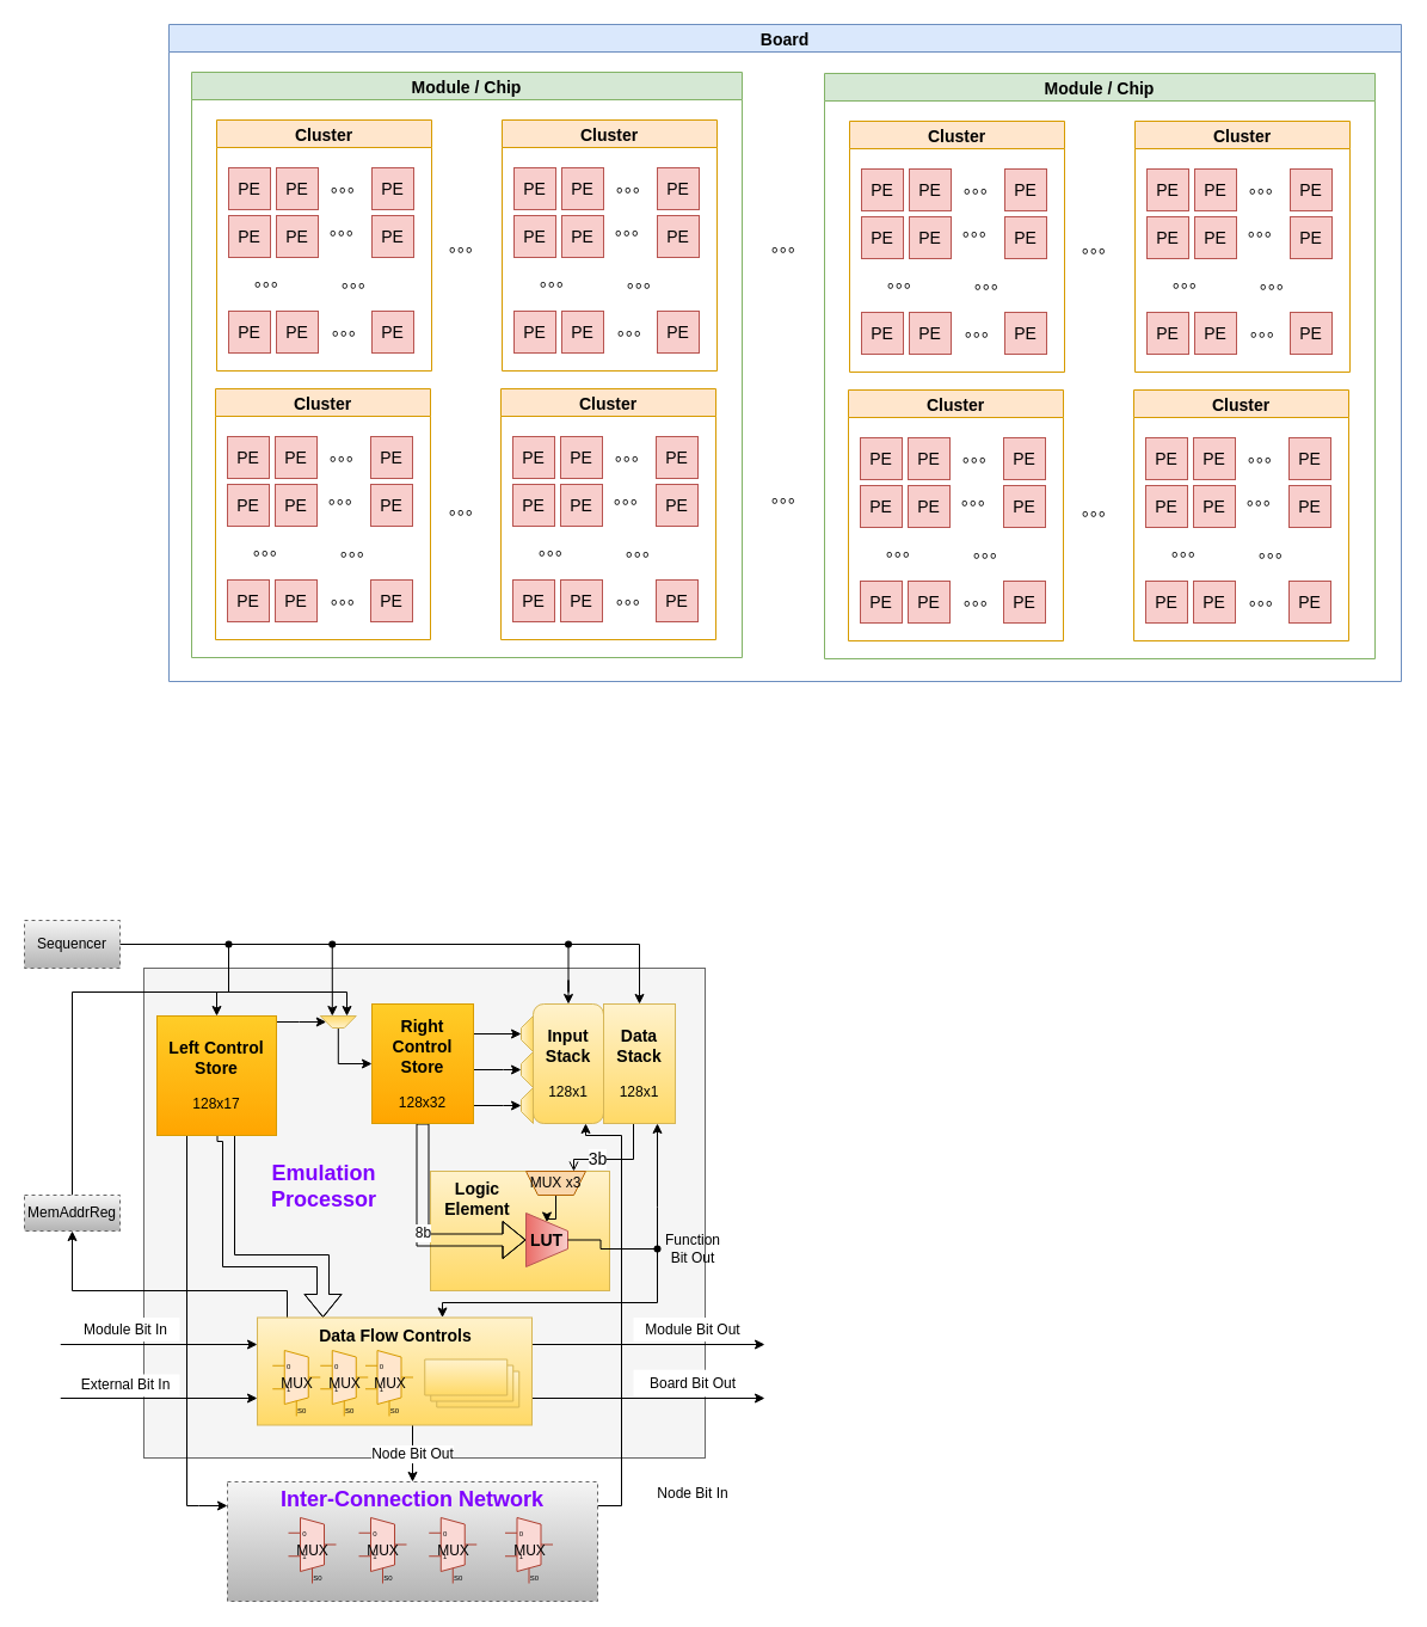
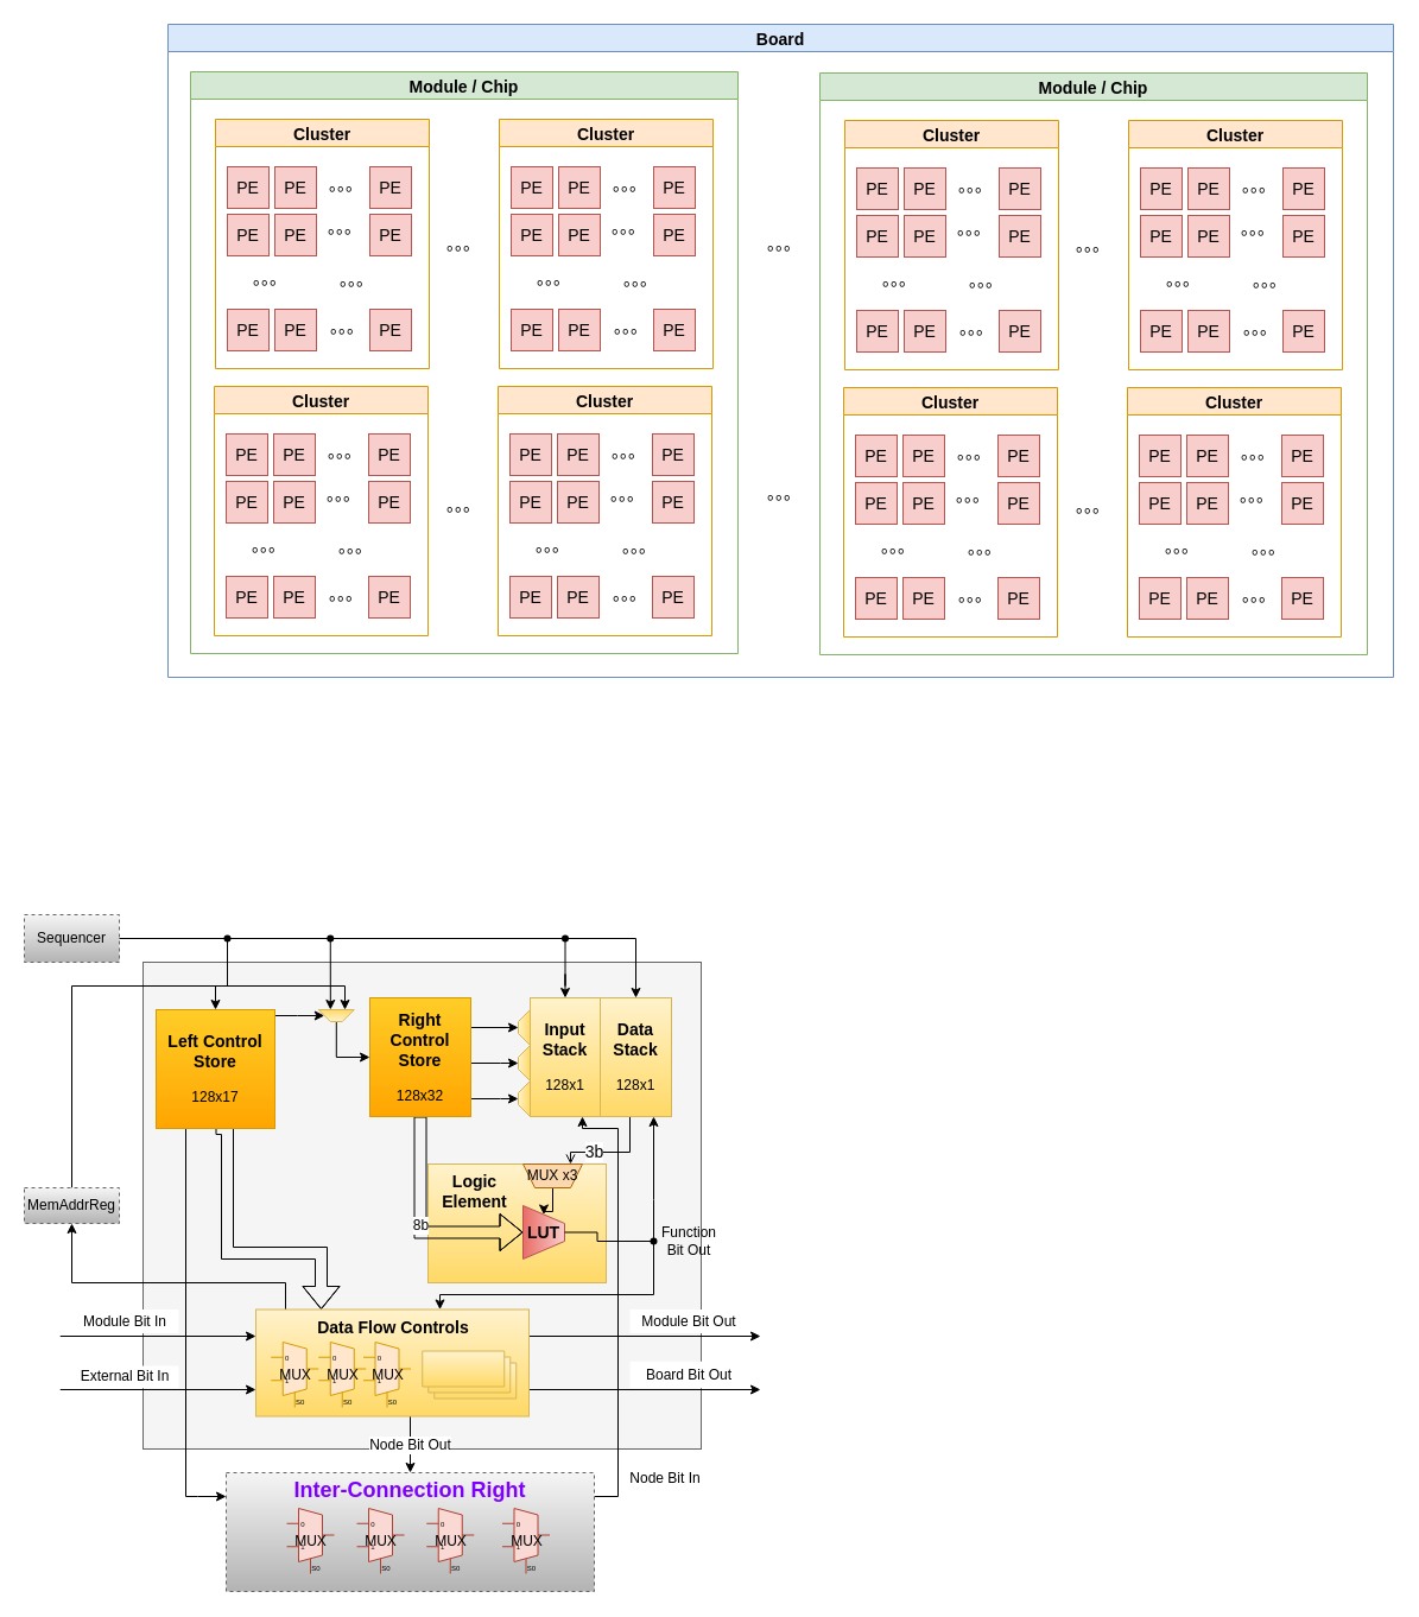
- <mxCell id="143" value="&lt;font style=&quot;font-size: 14px;&quot;&gt;Input Stack&lt;/font&gt;&lt;br&gt;&lt;span style=&quot;font-weight: normal;&quot;&gt;&lt;br&gt;128x1&lt;/span&gt;" style="whiteSpace=wrap;html=1;fontStyle=1;fillColor=#fff2cc;gradientColor=#ffd966;strokeColor=#d6b656;rounded=1;" vertex="1" parent="1"><mxGeometry x="446" y="840" width="59" height="100" as="geometry" /></mxCell>
+ <mxCell id="143" value="&lt;font style=&quot;font-size: 14px;&quot;&gt;Input Stack&lt;/font&gt;&lt;br&gt;&lt;span style=&quot;font-weight: normal;&quot;&gt;&lt;br&gt;128x1&lt;/span&gt;" style="rounded=0;whiteSpace=wrap;html=1;fontStyle=1;fillColor=#fff2cc;gradientColor=#ffd966;strokeColor=#d6b656;" vertex="1" parent="1"><mxGeometry x="446" y="840" width="59" height="100" as="geometry" /></mxCell>
- <mxCell id="198" value="Emulation Processor" style="text;html=1;strokeColor=none;fillColor=none;align=center;verticalAlign=middle;whiteSpace=wrap;rounded=0;fontSize=18;fontStyle=1;fontColor=#7F00FF;" vertex="1" parent="1"><mxGeometry x="211" y="965" width="119.75" height="55" as="geometry" /></mxCell>
- <mxCell id="175" value="Node Bit In" style="text;html=1;strokeColor=none;fillColor=none;align=center;verticalAlign=middle;whiteSpace=wrap;rounded=0;fontSize=12;" vertex="1" parent="1"><mxGeometry x="540" y="1235" width="80" height="30" as="geometry" /></mxCell>
+ <mxCell id="175" value="Node Bit In" style="text;html=1;strokeColor=none;fillColor=none;align=center;verticalAlign=middle;whiteSpace=wrap;rounded=0;fontSize=12;" vertex="1" parent="1"><mxGeometry x="520" y="1230" width="80" height="30" as="geometry" /></mxCell>
- <mxCell id="171" value="Inter-Connection Network" style="text;html=1;strokeColor=none;fillColor=none;align=center;verticalAlign=middle;whiteSpace=wrap;rounded=0;fontSize=18;fontStyle=1;fontColor=#7F00FF;" vertex="1" parent="1"><mxGeometry x="190" y="1240" width="310" height="30" as="geometry" /></mxCell>
+ <mxCell id="171" value="Inter-Connection Right" style="text;html=1;strokeColor=none;fillColor=none;align=center;verticalAlign=middle;whiteSpace=wrap;rounded=0;fontSize=18;fontStyle=1;fontColor=#7F00FF;" vertex="1" parent="1"><mxGeometry x="190" y="1240" width="310" height="30" as="geometry" /></mxCell>
